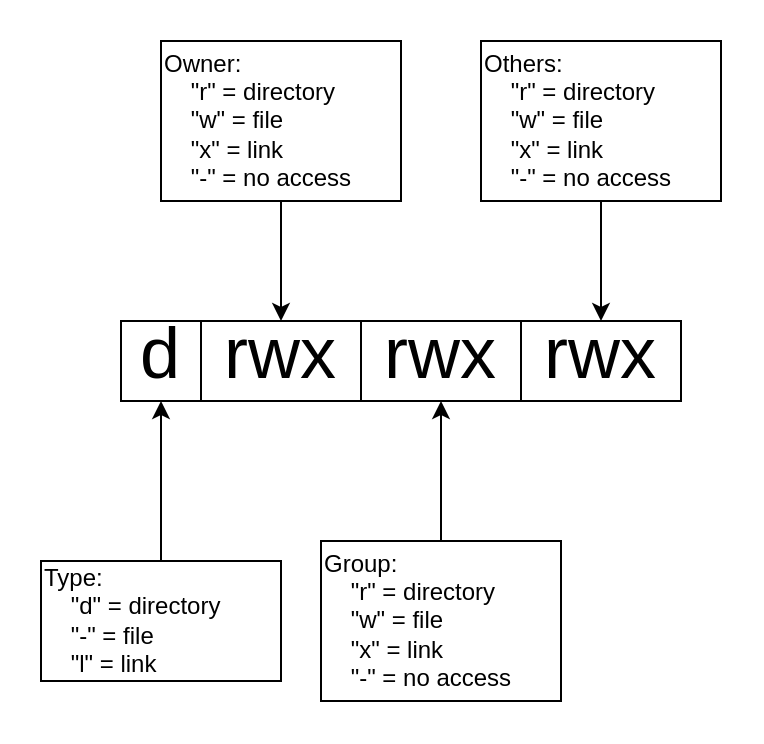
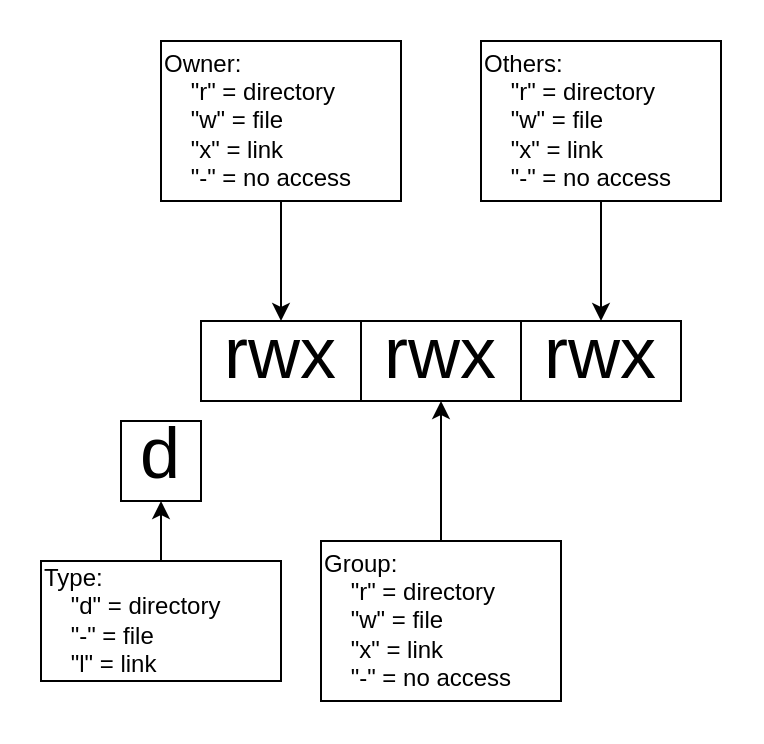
- <mxCell id="2" value="&lt;div style=&quot;font-size: 36px;&quot;&gt;d&lt;/div&gt;" style="rounded=0;whiteSpace=wrap;html=1;align=center;horizontal=1;verticalAlign=bottom;" vertex="1" parent="1"><mxGeometry x="60" y="160" width="40" height="40" as="geometry" /></mxCell>
+ <mxCell id="2" value="&lt;div style=&quot;font-size: 36px;&quot;&gt;d&lt;/div&gt;" style="rounded=0;whiteSpace=wrap;html=1;align=center;horizontal=1;verticalAlign=bottom;" vertex="1" parent="1"><mxGeometry x="60" y="210" width="40" height="40" as="geometry" /></mxCell>
